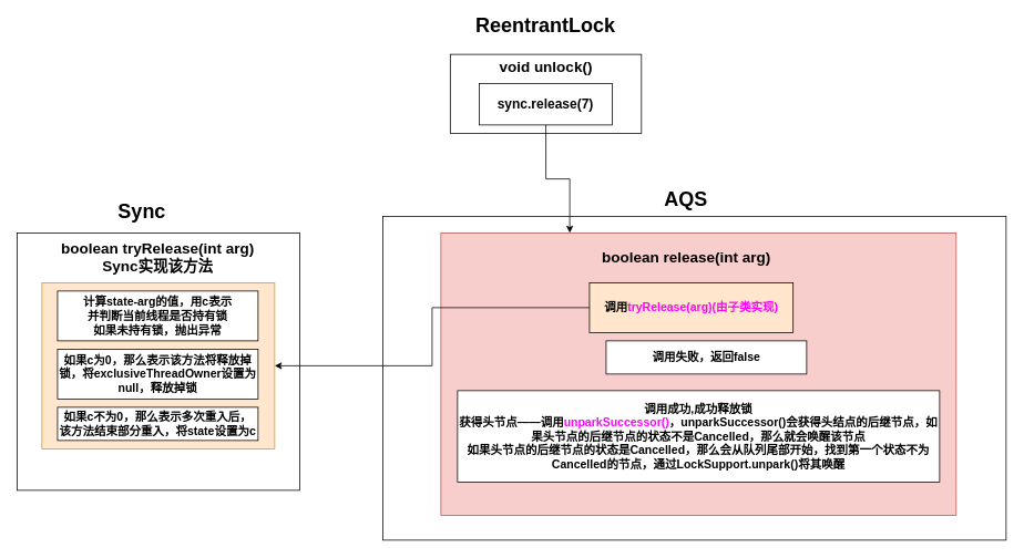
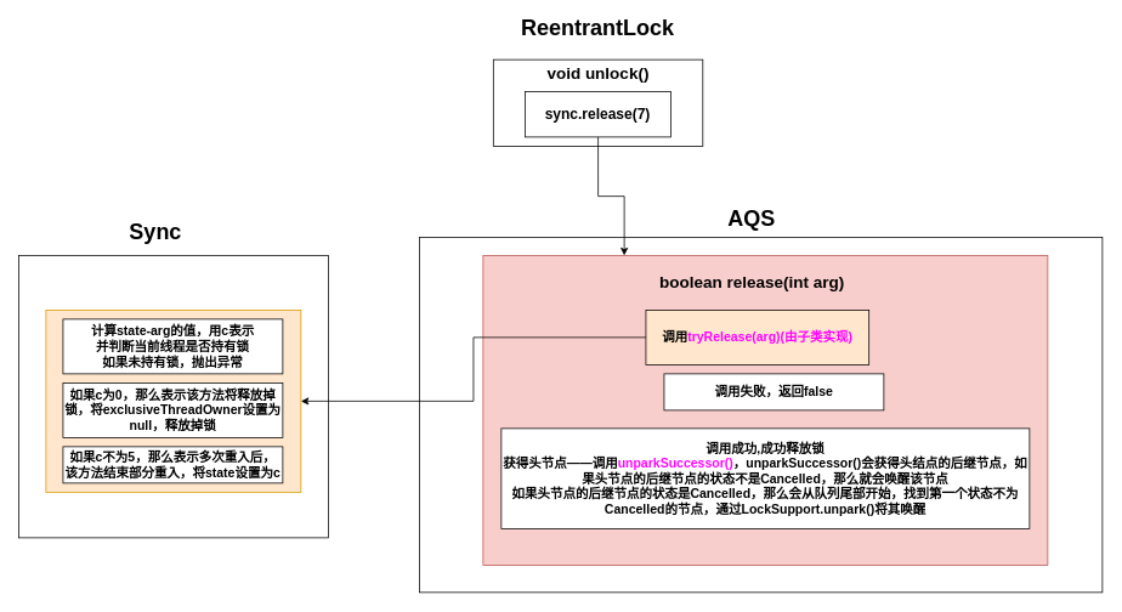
- <mxCell id="9" value="&lt;b&gt;&lt;font style=&quot;font-size: 18px&quot;&gt;boolean tryRelease(int arg)&lt;br&gt;Sync实现该方法&lt;br&gt;&lt;/font&gt;&lt;/b&gt;" style="text;html=1;strokeColor=none;fillColor=none;align=center;verticalAlign=middle;whiteSpace=wrap;rounded=0;" parent="1" vertex="1"><mxGeometry x="44.38" y="300" width="291.25" height="20" as="geometry" /></mxCell>
- <mxCell id="12" value="&lt;b style=&quot;font-size: 14px&quot;&gt;如果c不为0，那么表示多次重入后，该方法结束部分重入，将state设置为c&lt;br&gt;&lt;/b&gt;" style="rounded=0;whiteSpace=wrap;html=1;" parent="1" vertex="1"><mxGeometry x="68.75" y="490" width="241.25" height="40" as="geometry" /></mxCell>
+ <mxCell id="12" value="&lt;b style=&quot;font-size: 14px&quot;&gt;如果c不为5，那么表示多次重入后，该方法结束部分重入，将state设置为c&lt;br&gt;&lt;/b&gt;" style="rounded=0;whiteSpace=wrap;html=1;" parent="1" vertex="1"><mxGeometry x="68.75" y="490" width="241.25" height="40" as="geometry" /></mxCell>
